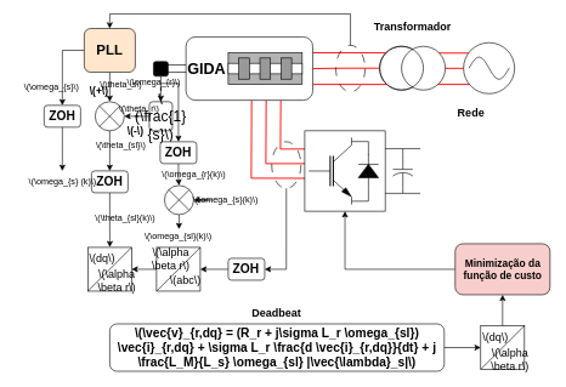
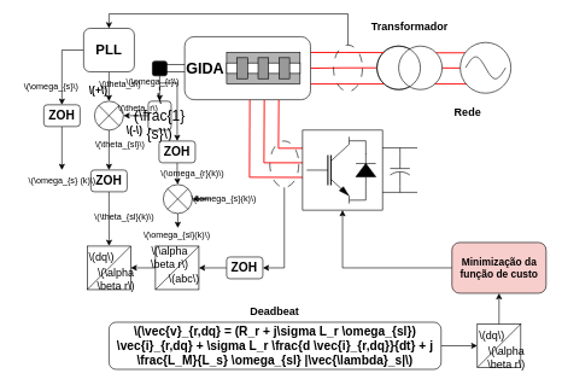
- <mxCell id="40" value="PLL" style="rounded=1;whiteSpace=wrap;html=1;fontStyle=1;fontSize=19;fillColor=#ffe6cc;" vertex="1" parent="1"><mxGeometry x="115" y="38.54" width="70" height="60" as="geometry" /></mxCell>
+ <mxCell id="40" value="PLL" style="rounded=1;whiteSpace=wrap;html=1;fontStyle=1;fontSize=19;" vertex="1" parent="1"><mxGeometry x="115" y="38.54" width="70" height="60" as="geometry" /></mxCell>
